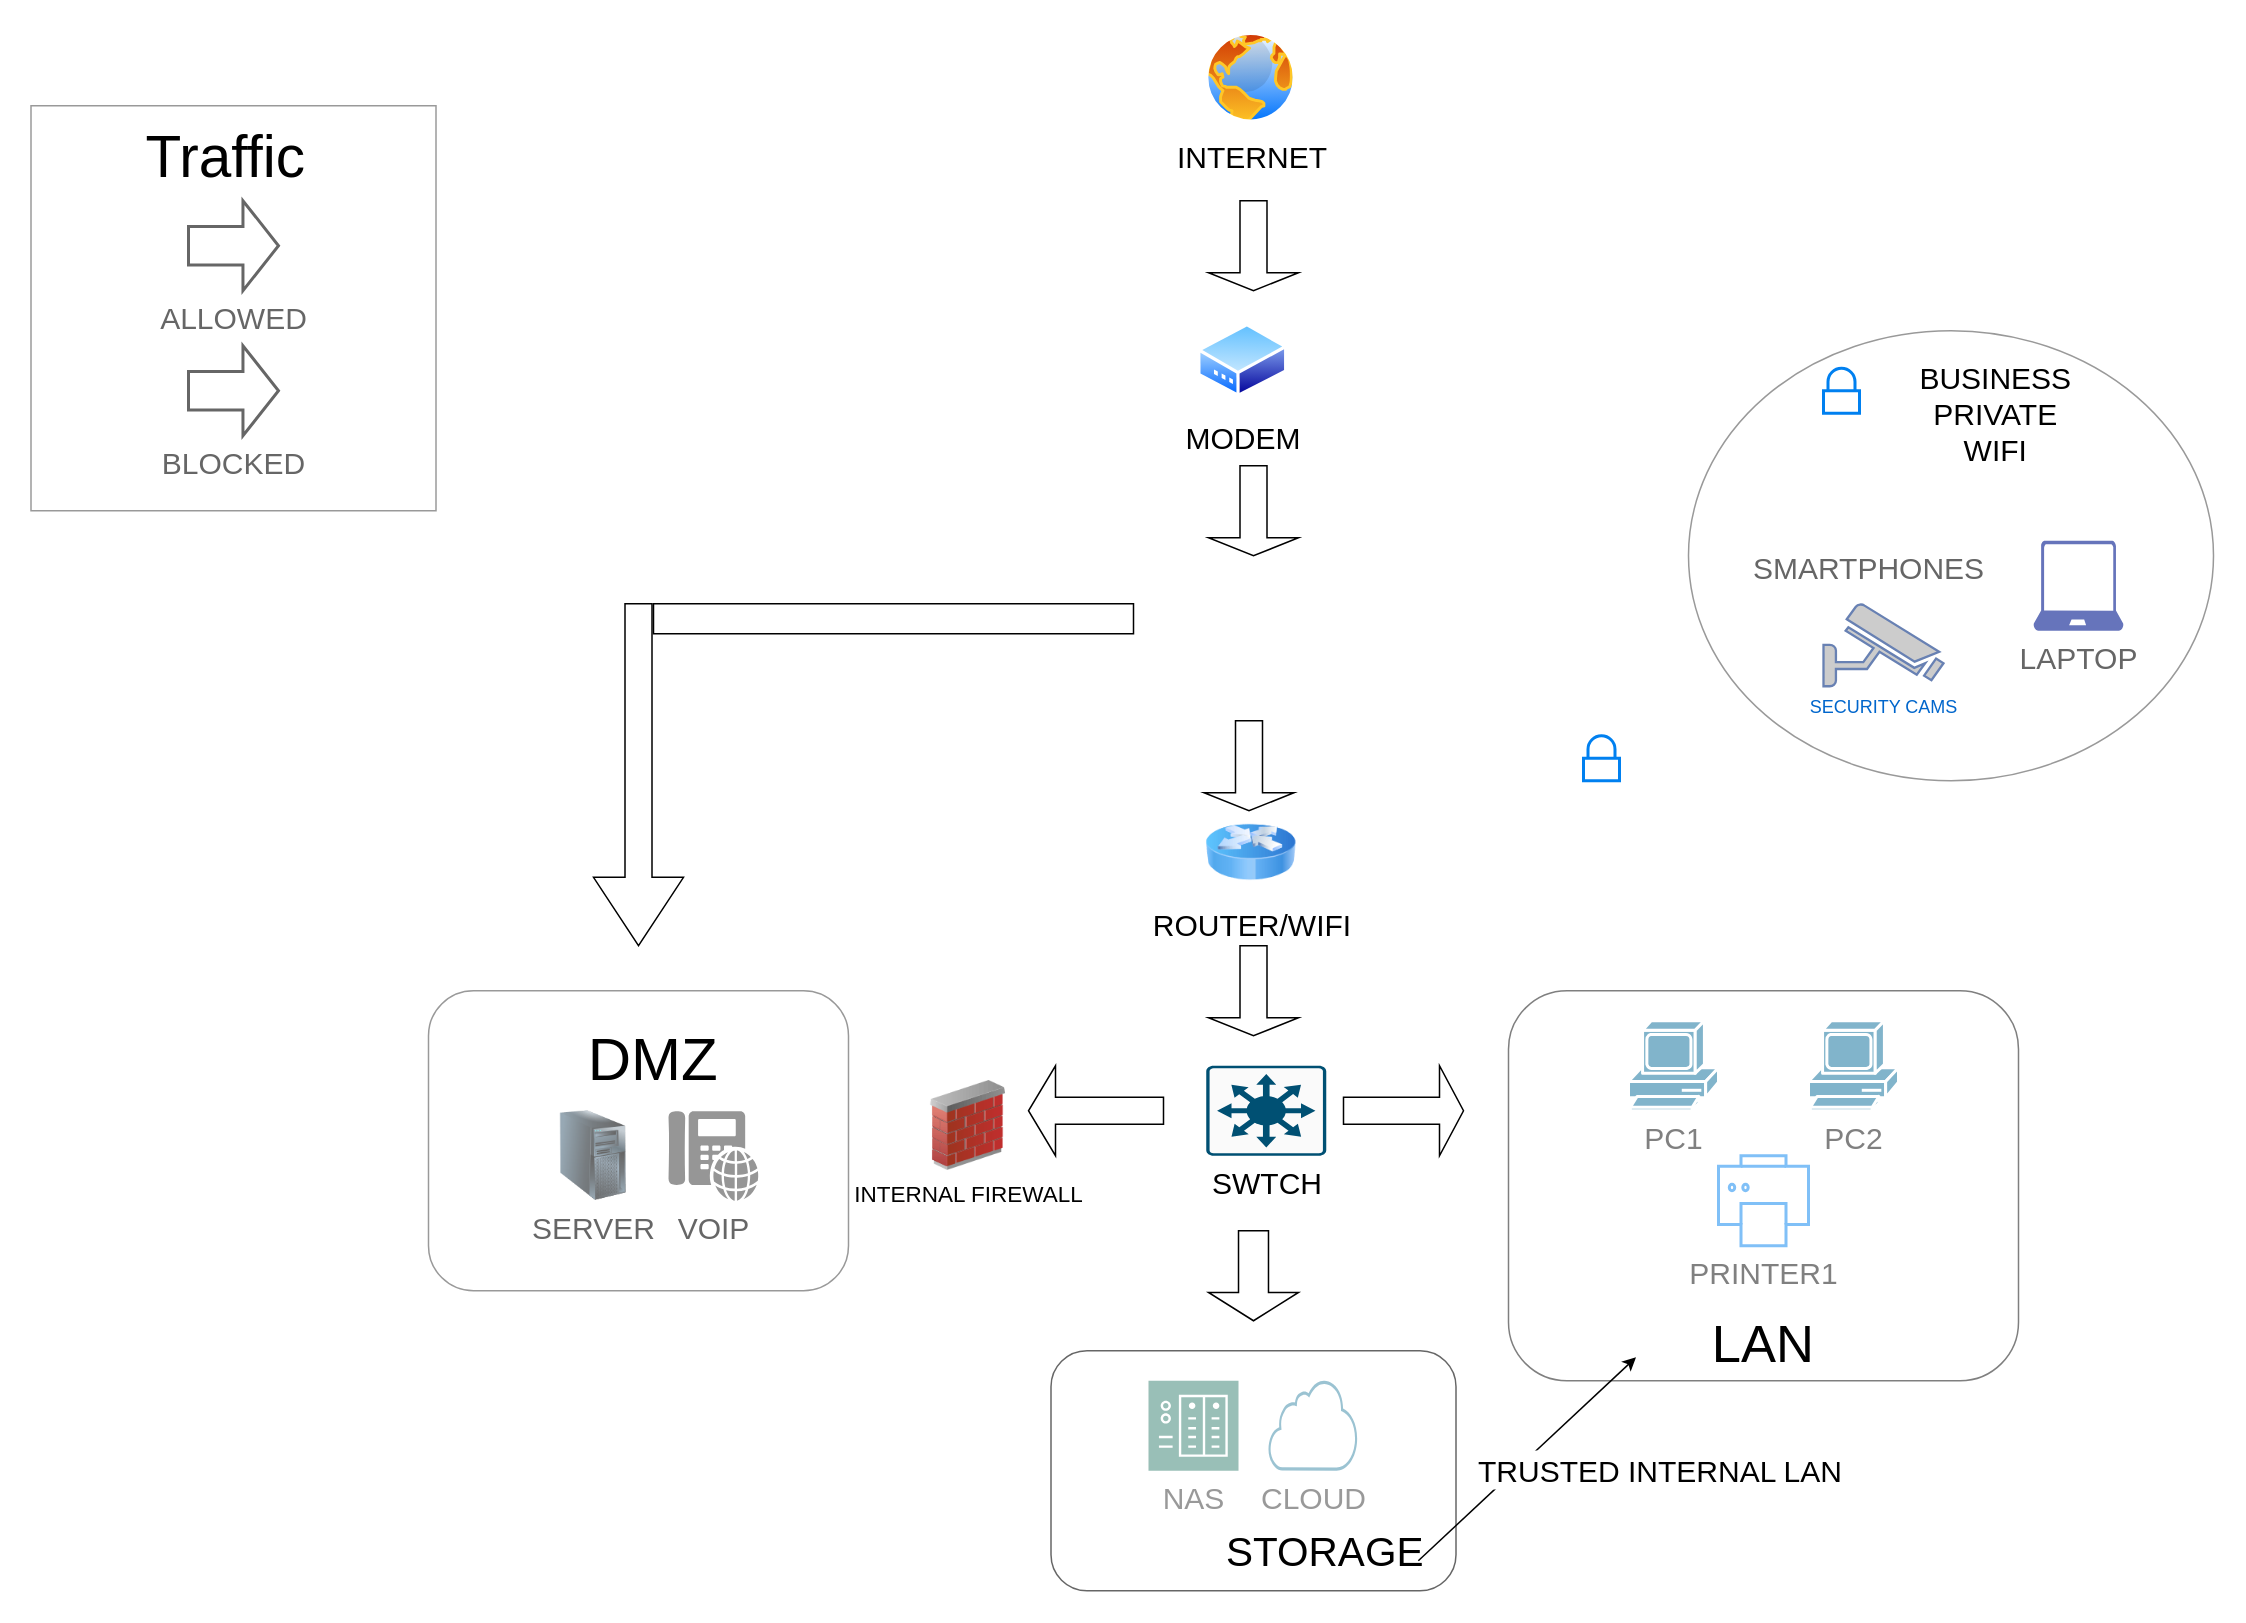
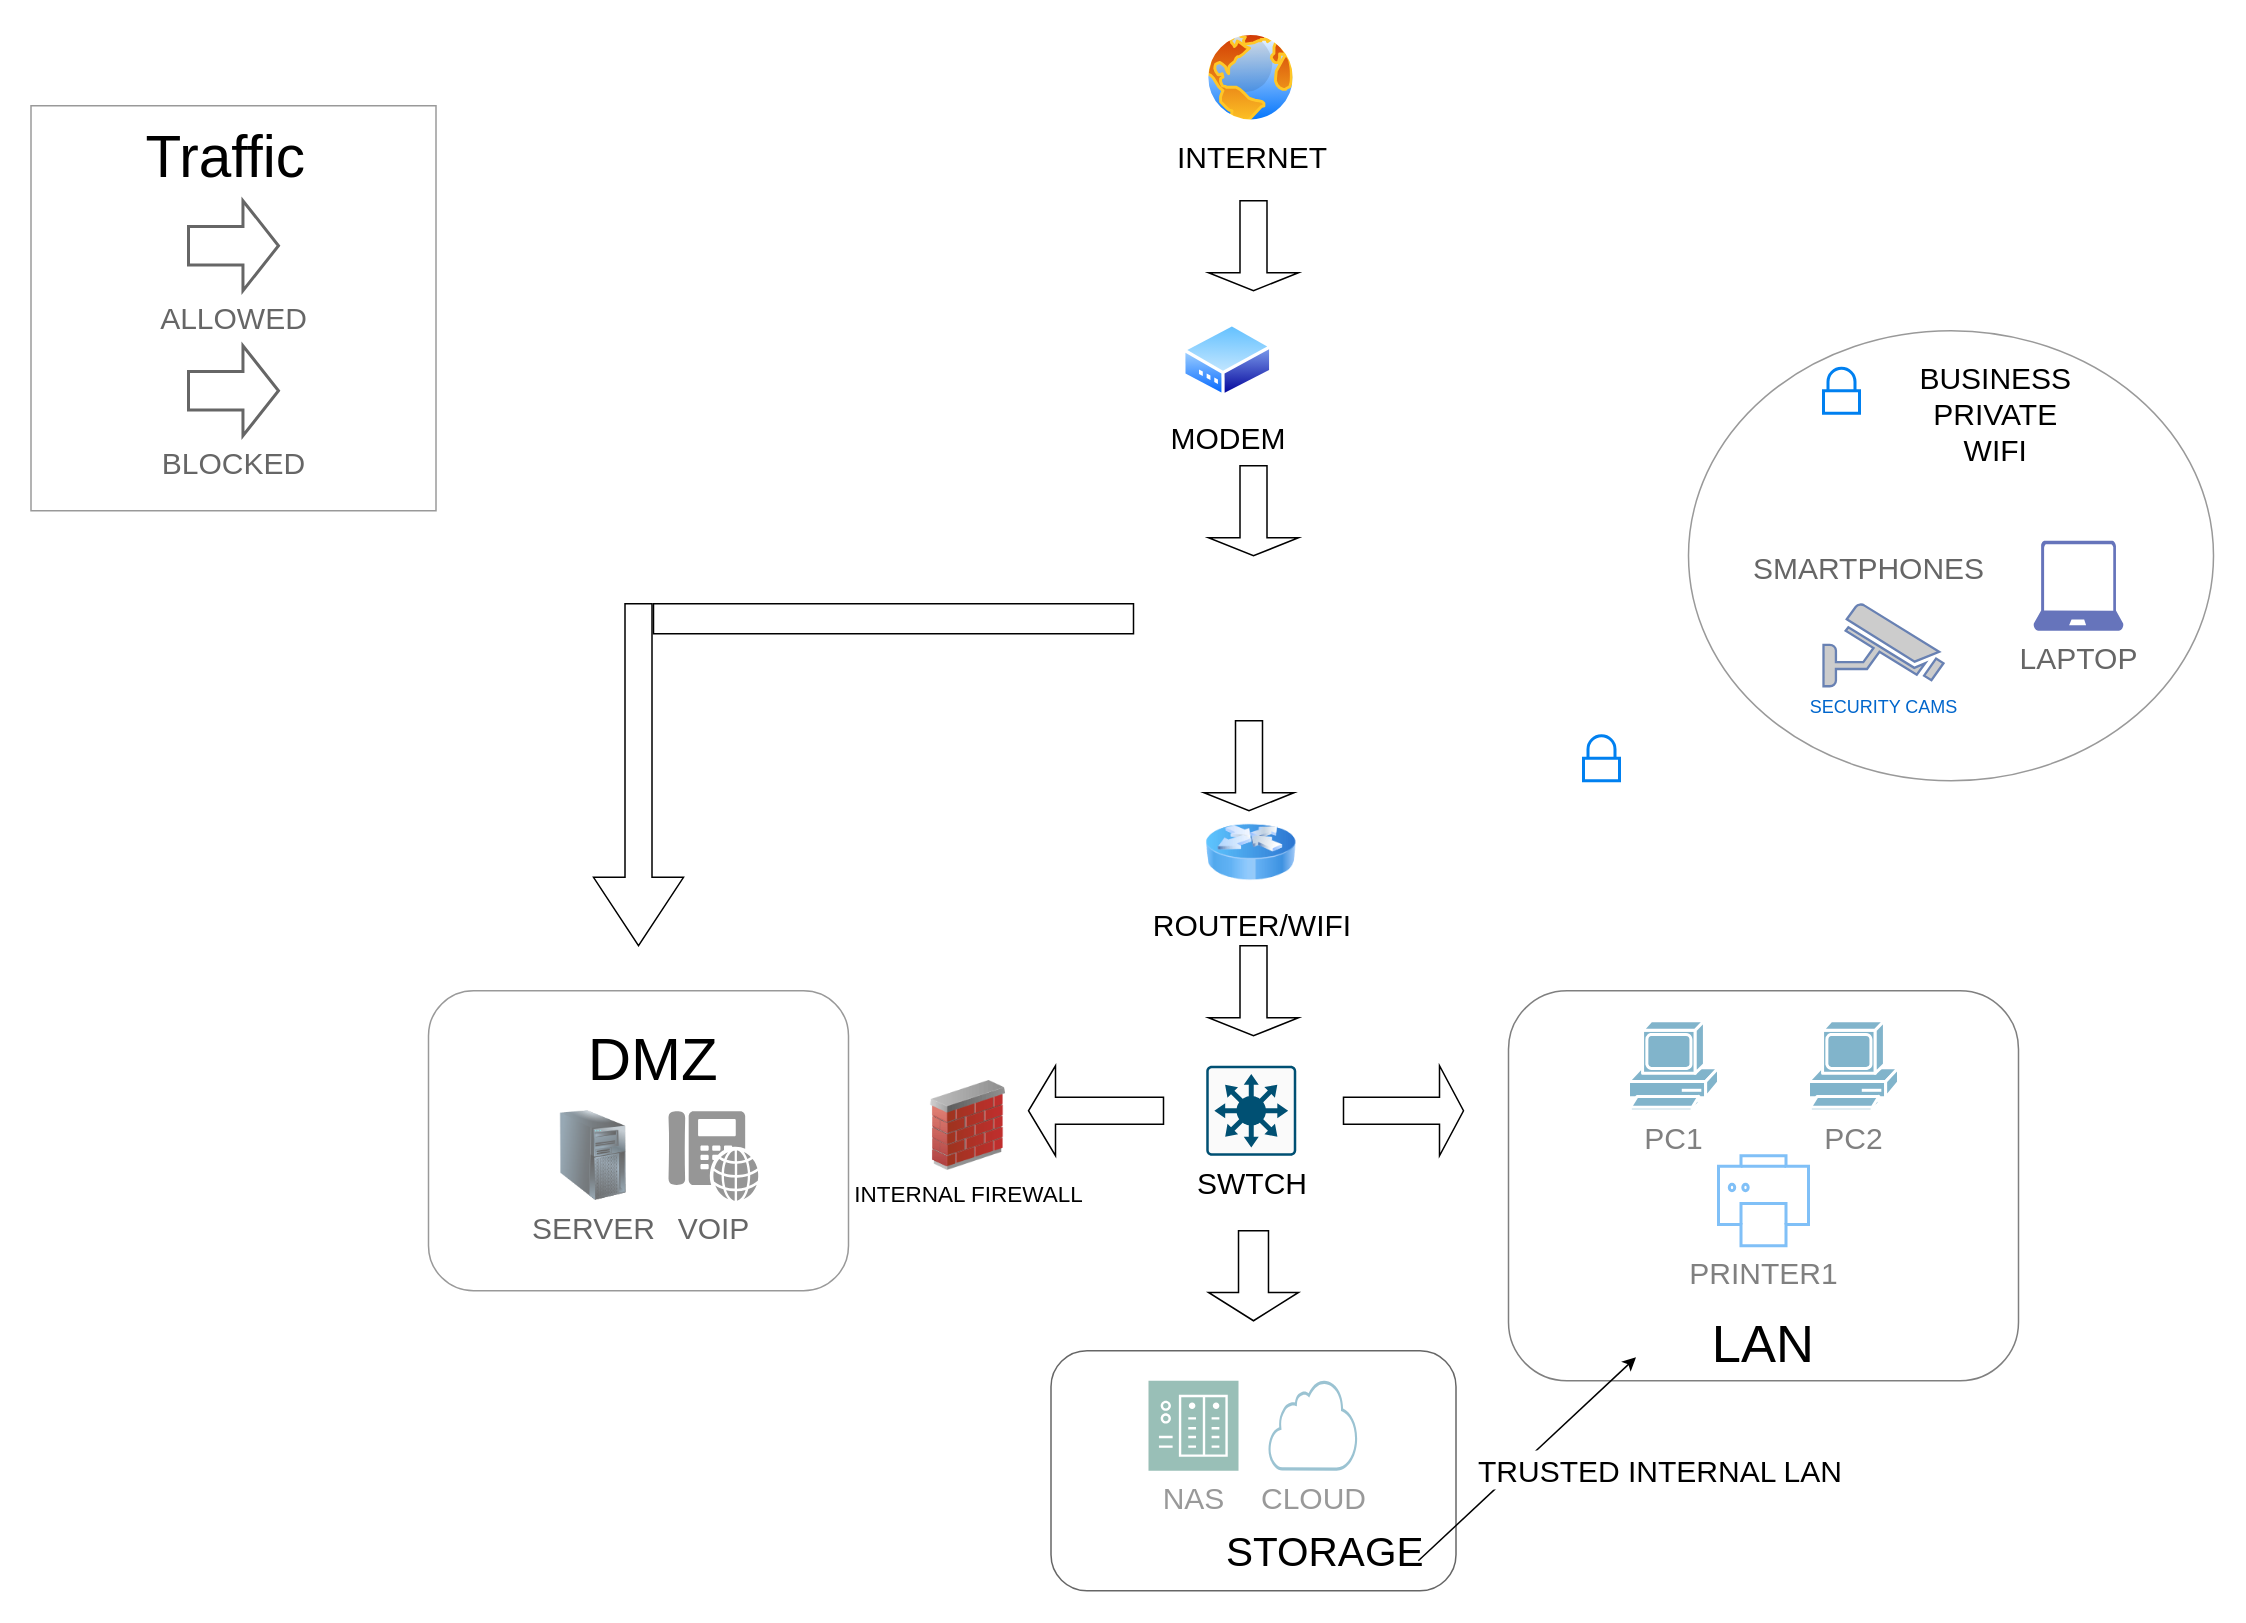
- <mxCell id="8" value="MODEM" style="image;aspect=fixed;perimeter=ellipsePerimeter;html=1;align=center;shadow=0;dashed=0;spacingTop=3;image=img/lib/active_directory/modem.svg;fontSize=20;" parent="1" vertex="1"><mxGeometry x="798" y="210" width="60" height="60" as="geometry" /></mxCell>
+ <mxCell id="8" value="MODEM" style="image;aspect=fixed;perimeter=ellipsePerimeter;html=1;align=center;shadow=0;dashed=0;spacingTop=3;image=img/lib/active_directory/modem.svg;fontSize=20;" parent="1" vertex="1"><mxGeometry x="788" y="210" width="60" height="60" as="geometry" /></mxCell>
- <mxCell id="2" value="SWTCH" style="sketch=0;points=[[0.015,0.015,0],[0.985,0.015,0],[0.985,0.985,0],[0.015,0.985,0],[0.25,0,0],[0.5,0,0],[0.75,0,0],[1,0.25,0],[1,0.5,0],[1,0.75,0],[0.75,1,0],[0.5,1,0],[0.25,1,0],[0,0.75,0],[0,0.5,0],[0,0.25,0]];verticalLabelPosition=bottom;html=1;verticalAlign=top;aspect=fixed;align=center;pointerEvents=1;shape=mxgraph.cisco19.rect;prIcon=l3_switch;fillColor=#FAFAFA;strokeColor=#005073;fontSize=20;" parent="1" vertex="1"><mxGeometry x="803.5" y="710" width="80" height="60" as="geometry" /></mxCell>
+ <mxCell id="2" value="SWTCH" style="sketch=0;points=[[0.015,0.015,0],[0.985,0.015,0],[0.985,0.985,0],[0.015,0.985,0],[0.25,0,0],[0.5,0,0],[0.75,0,0],[1,0.25,0],[1,0.5,0],[1,0.75,0],[0.75,1,0],[0.5,1,0],[0.25,1,0],[0,0.75,0],[0,0.5,0],[0,0.25,0]];verticalLabelPosition=bottom;html=1;verticalAlign=top;aspect=fixed;align=center;pointerEvents=1;shape=mxgraph.cisco19.rect;prIcon=l3_switch;fillColor=#FAFAFA;strokeColor=#005073;fontSize=20;" parent="1" vertex="1"><mxGeometry x="803.5" y="710" width="60" height="60" as="geometry" /></mxCell>
